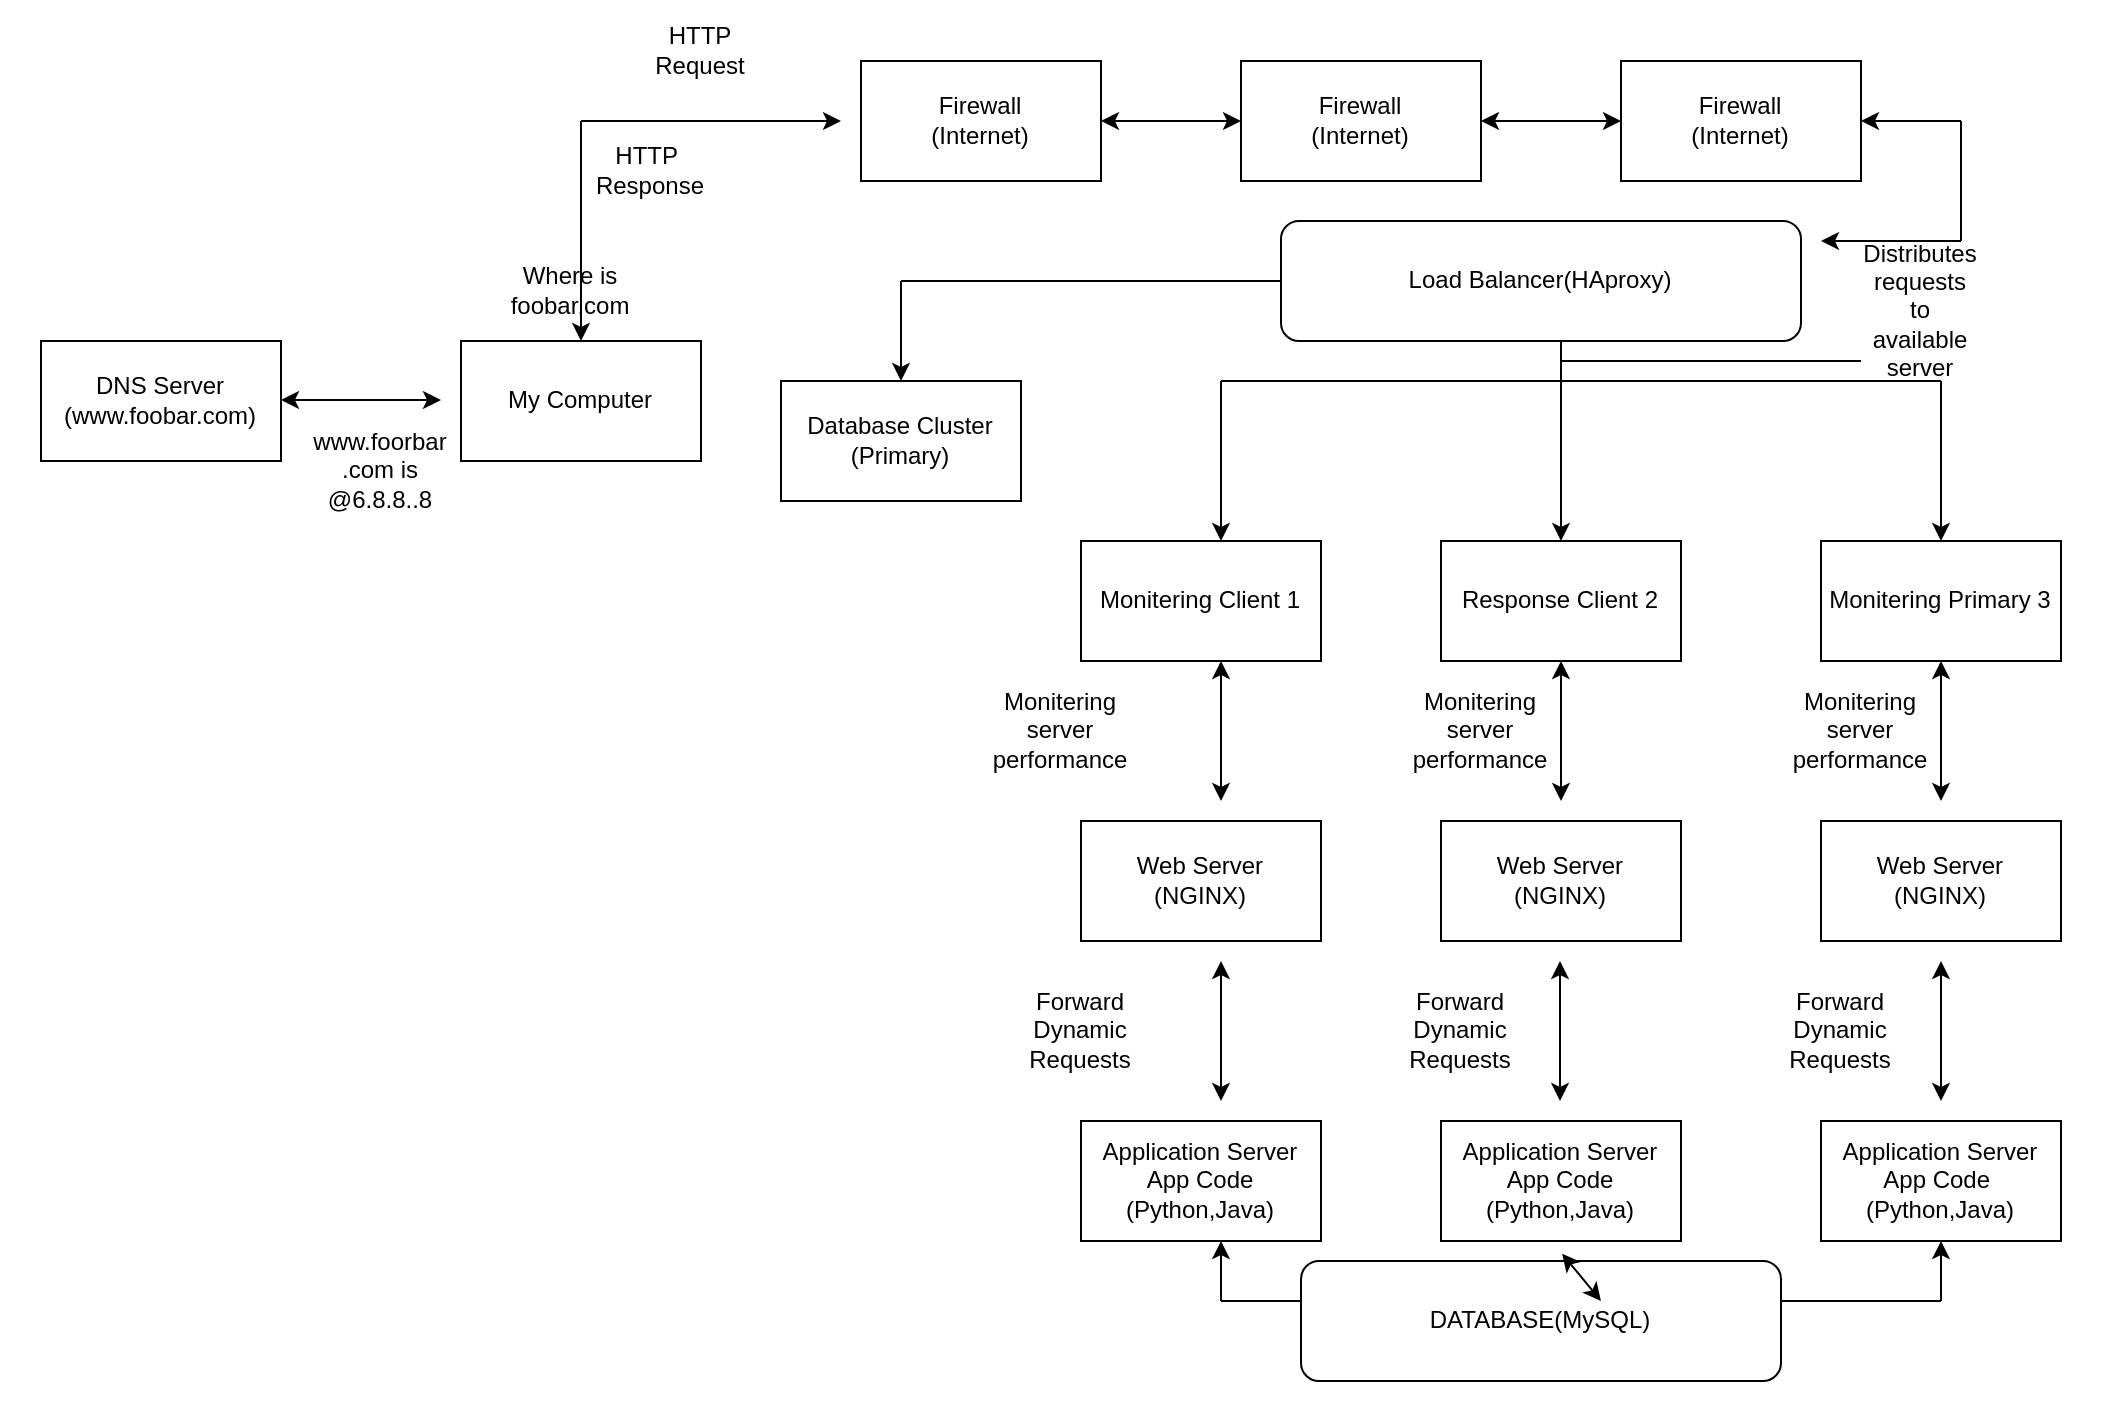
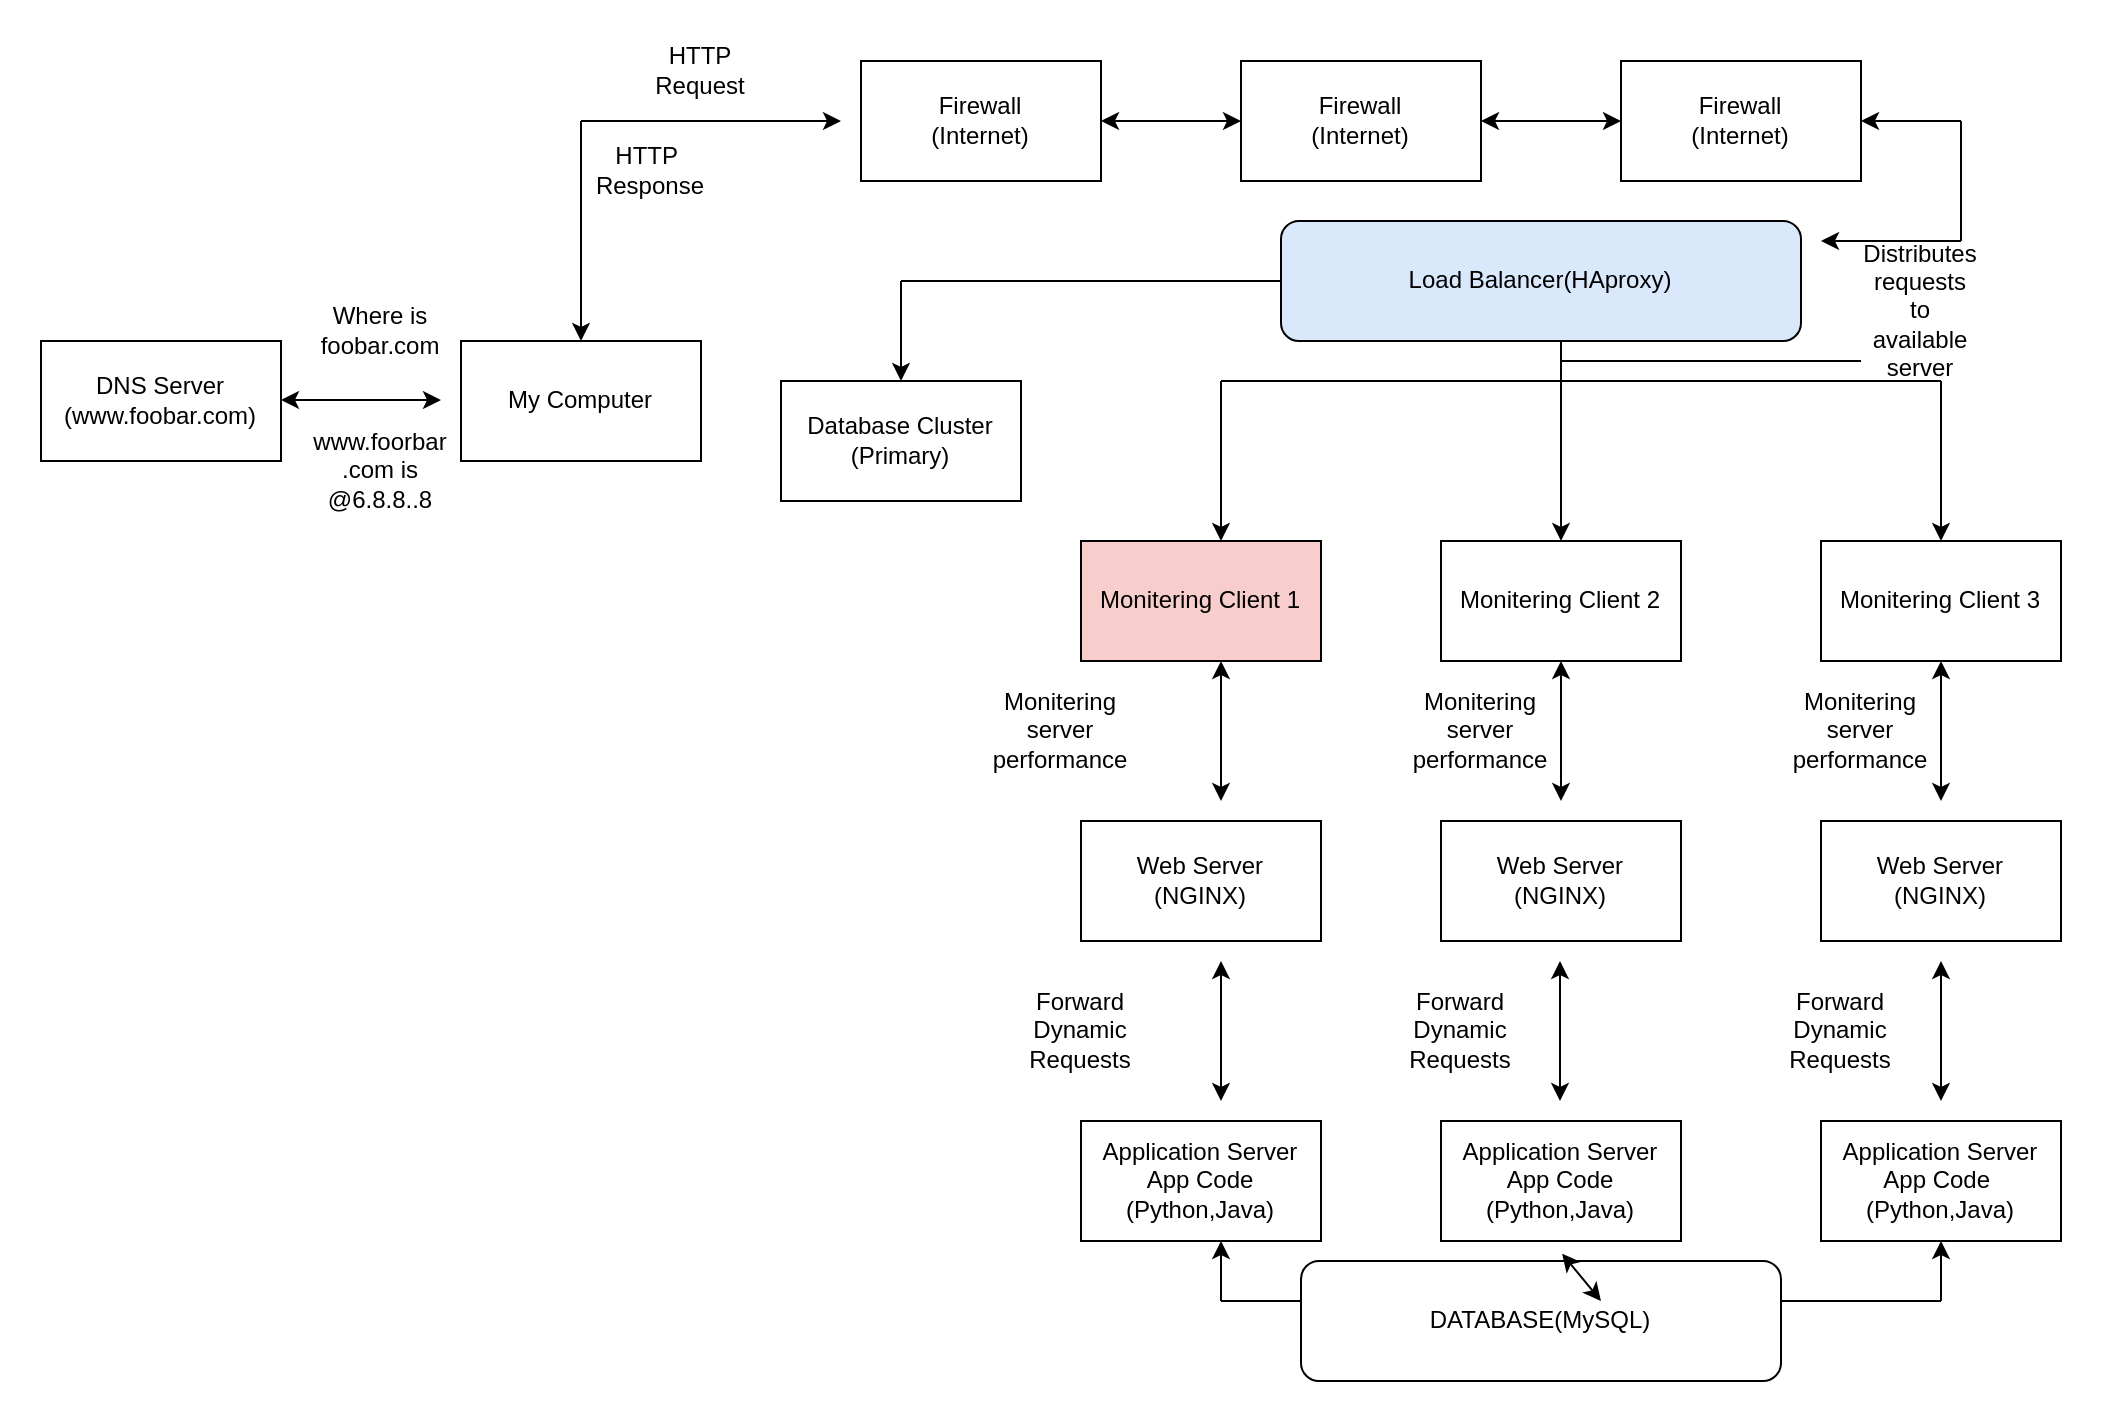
- <mxCell id="46" value="HTTP Request" style="text;html=1;strokeColor=none;fillColor=none;align=center;verticalAlign=middle;whiteSpace=wrap;rounded=0;" vertex="1" parent="1"><mxGeometry x="320" y="10" width="60" height="30" as="geometry" /></mxCell>
+ <mxCell id="46" value="HTTP Request" style="text;html=1;strokeColor=none;fillColor=none;align=center;verticalAlign=middle;whiteSpace=wrap;rounded=0;" vertex="1" parent="1"><mxGeometry x="320" y="20" width="60" height="30" as="geometry" /></mxCell>
- <mxCell id="14" value="Load Balancer(HAproxy)" style="rounded=1;whiteSpace=wrap;html=1;" vertex="1" parent="1"><mxGeometry x="640" y="110" width="260" height="60" as="geometry" /></mxCell>
+ <mxCell id="14" value="Load Balancer(HAproxy)" style="rounded=1;whiteSpace=wrap;html=1;fillColor=#dae8fc;" vertex="1" parent="1"><mxGeometry x="640" y="110" width="260" height="60" as="geometry" /></mxCell>
- <mxCell id="44" value="Where is foobar.com" style="text;html=1;strokeColor=none;fillColor=none;align=center;verticalAlign=middle;whiteSpace=wrap;rounded=0;" vertex="1" parent="1"><mxGeometry x="255" y="130" width="60" height="30" as="geometry" /></mxCell>
+ <mxCell id="44" value="Where is foobar.com" style="text;html=1;strokeColor=none;fillColor=none;align=center;verticalAlign=middle;whiteSpace=wrap;rounded=0;" vertex="1" parent="1"><mxGeometry x="160" y="150" width="60" height="30" as="geometry" /></mxCell>
- <mxCell id="25" value="Monitering Client 1" style="rounded=0;whiteSpace=wrap;html=1;" vertex="1" parent="1"><mxGeometry x="540" y="270" width="120" height="60" as="geometry" /></mxCell>
+ <mxCell id="25" value="Monitering Client 1" style="rounded=0;whiteSpace=wrap;html=1;fillColor=#f8cecc;" vertex="1" parent="1"><mxGeometry x="540" y="270" width="120" height="60" as="geometry" /></mxCell>
- <mxCell id="26" value="Response Client 2" style="rounded=0;whiteSpace=wrap;html=1;" vertex="1" parent="1"><mxGeometry x="720" y="270" width="120" height="60" as="geometry" /></mxCell>
+ <mxCell id="26" value="Monitering Client 2" style="rounded=0;whiteSpace=wrap;html=1;" vertex="1" parent="1"><mxGeometry x="720" y="270" width="120" height="60" as="geometry" /></mxCell>
- <mxCell id="27" value="Monitering Primary 3" style="rounded=0;whiteSpace=wrap;html=1;" vertex="1" parent="1"><mxGeometry x="910" y="270" width="120" height="60" as="geometry" /></mxCell>
+ <mxCell id="27" value="Monitering Client 3" style="rounded=0;whiteSpace=wrap;html=1;" vertex="1" parent="1"><mxGeometry x="910" y="270" width="120" height="60" as="geometry" /></mxCell>
